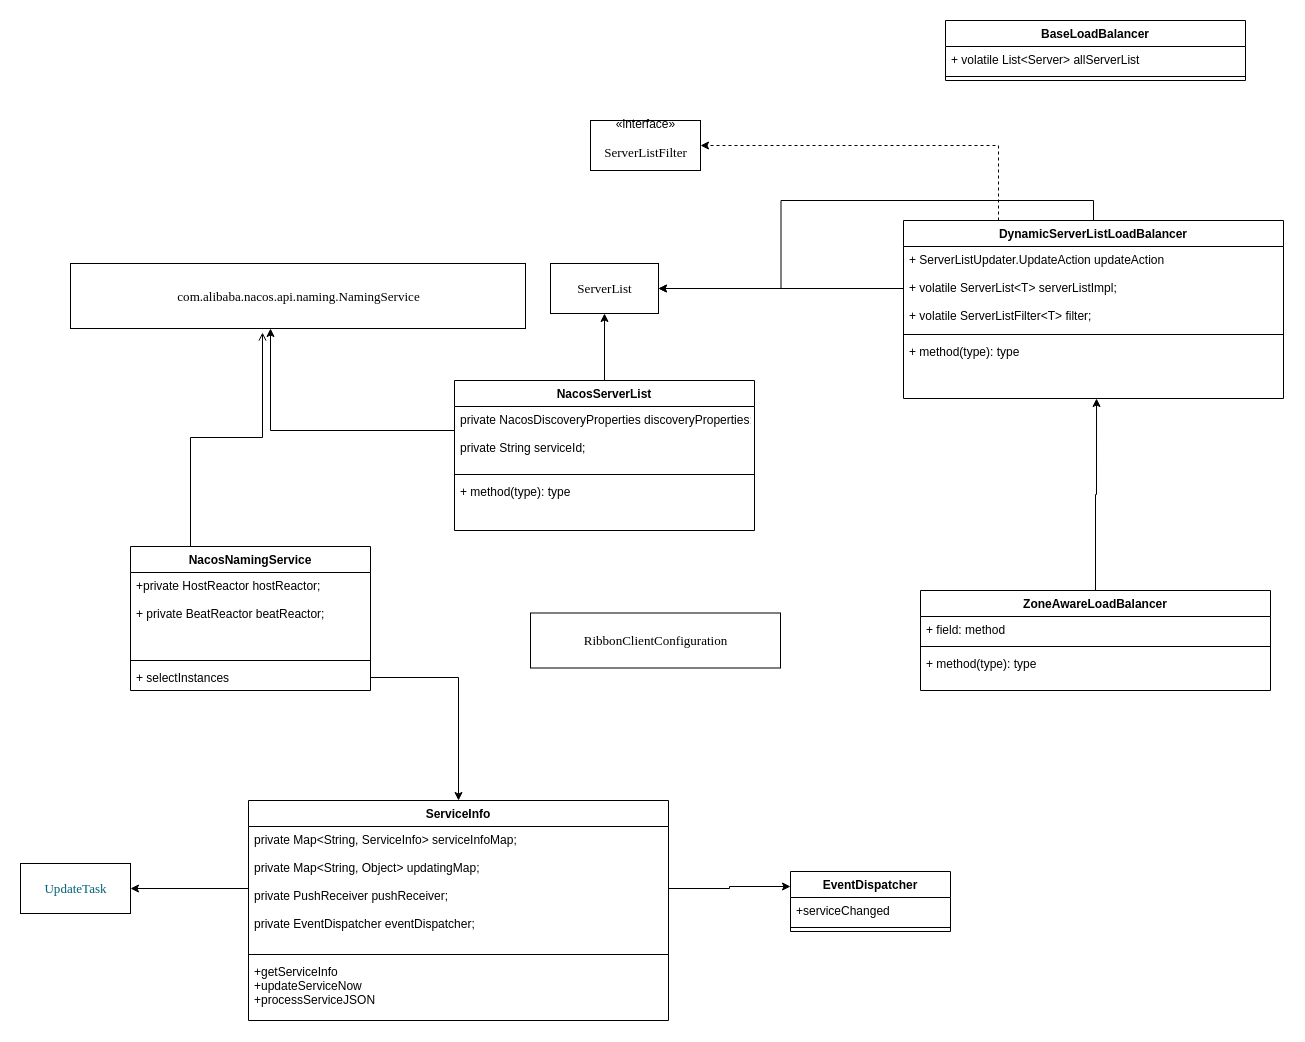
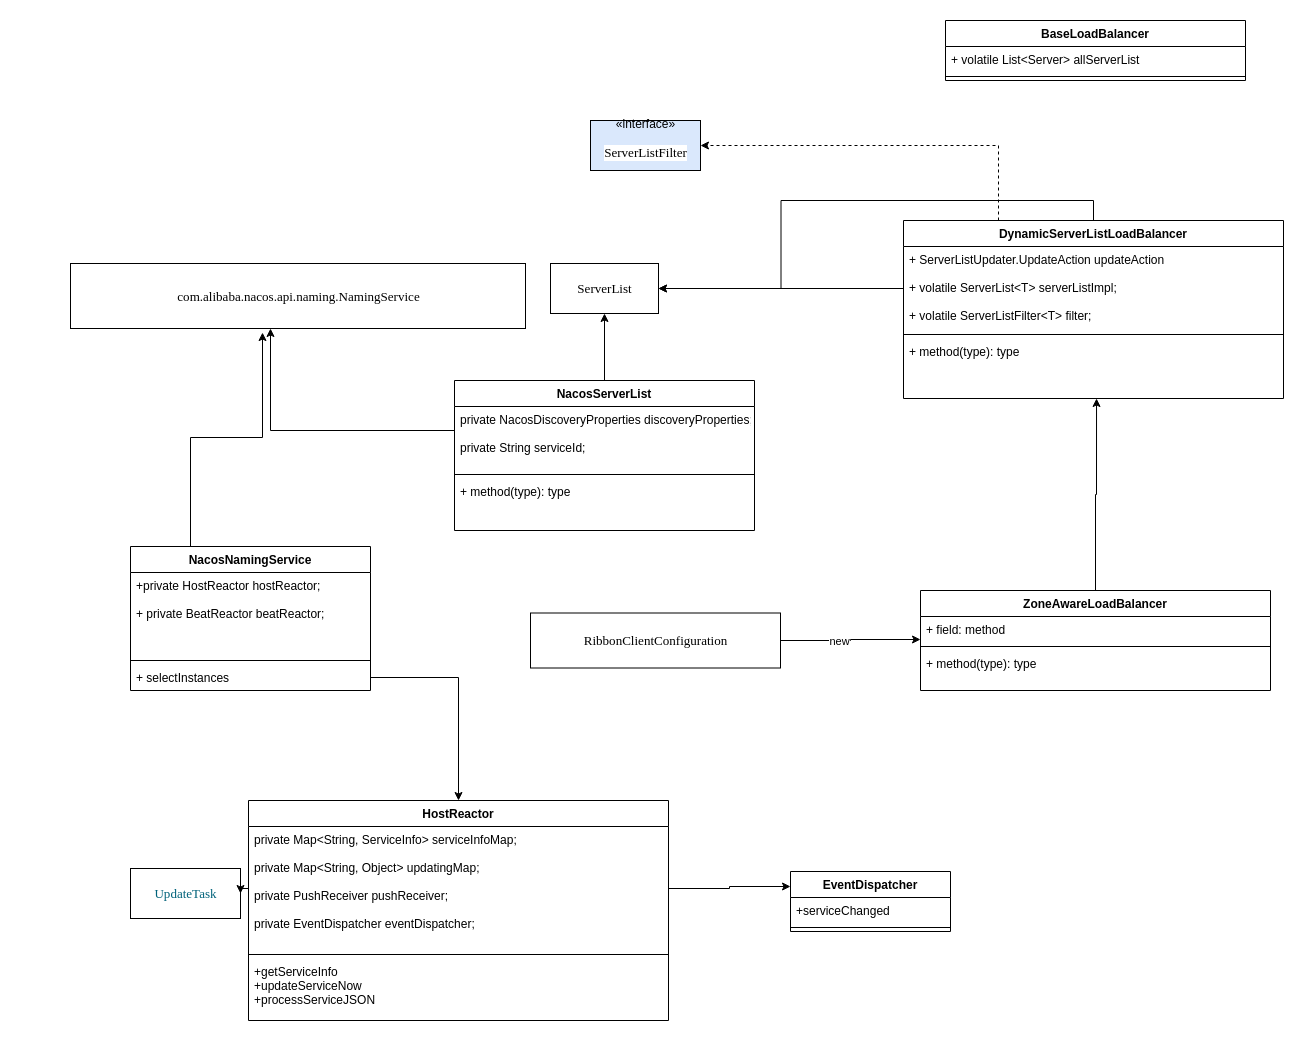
- <mxCell id="25" value="«interface»&lt;br&gt;&lt;pre style=&quot;background-color: #ffffff ; color: #080808 ; font-family: &amp;#34;jetbrains mono&amp;#34; ; font-size: 9.8pt&quot;&gt;&lt;span style=&quot;color: #000000&quot;&gt;ServerListFilter&lt;/span&gt;&lt;/pre&gt;" style="html=1;" vertex="1" parent="1"><mxGeometry x="590" y="120" width="110" height="50" as="geometry" /></mxCell>
+ <mxCell id="25" value="«interface»&lt;br&gt;&lt;pre style=&quot;background-color: #ffffff ; color: #080808 ; font-family: &amp;#34;jetbrains mono&amp;#34; ; font-size: 9.8pt&quot;&gt;&lt;span style=&quot;color: #000000&quot;&gt;ServerListFilter&lt;/span&gt;&lt;/pre&gt;" style="html=1;fillColor=#dae8fc;" vertex="1" parent="1"><mxGeometry x="590" y="120" width="110" height="50" as="geometry" /></mxCell>
- <mxCell id="29" style="edgeStyle=orthogonalEdgeStyle;rounded=0;orthogonalLoop=1;jettySize=auto;html=1;exitX=0.25;exitY=0;exitDx=0;exitDy=0;entryX=0.422;entryY=1.062;entryDx=0;entryDy=0;entryPerimeter=0;endArrow=open;" edge="1" parent="1" source="30" target="23"><mxGeometry relative="1" as="geometry" /></mxCell>
+ <mxCell id="29" style="edgeStyle=orthogonalEdgeStyle;rounded=0;orthogonalLoop=1;jettySize=auto;html=1;exitX=0.25;exitY=0;exitDx=0;exitDy=0;entryX=0.422;entryY=1.062;entryDx=0;entryDy=0;entryPerimeter=0;" edge="1" parent="1" source="30" target="23"><mxGeometry relative="1" as="geometry" /></mxCell>
+ <mxCell id="9" style="edgeStyle=orthogonalEdgeStyle;rounded=0;orthogonalLoop=1;jettySize=auto;html=1;exitX=1;exitY=0.5;exitDx=0;exitDy=0;entryX=0;entryY=0.885;entryDx=0;entryDy=0;entryPerimeter=0;" edge="1" parent="1" source="11" target="15"><mxGeometry relative="1" as="geometry" /></mxCell>
+ <mxCell id="10" value="new" style="edgeLabel;html=1;align=center;verticalAlign=middle;resizable=0;points=[];" vertex="1" connectable="0" parent="9"><mxGeometry x="-0.18" relative="1" as="geometry"><mxPoint as="offset" /></mxGeometry></mxCell>
- <mxCell id="35" value="ServiceInfo" style="swimlane;fontStyle=1;align=center;verticalAlign=top;childLayout=stackLayout;horizontal=1;startSize=26;horizontalStack=0;resizeParent=1;resizeParentMax=0;resizeLast=0;collapsible=1;marginBottom=0;" vertex="1" parent="1"><mxGeometry x="248" y="800" width="420" height="220" as="geometry" /></mxCell>
+ <mxCell id="35" value="HostReactor" style="swimlane;fontStyle=1;align=center;verticalAlign=top;childLayout=stackLayout;horizontal=1;startSize=26;horizontalStack=0;resizeParent=1;resizeParentMax=0;resizeLast=0;collapsible=1;marginBottom=0;" vertex="1" parent="1"><mxGeometry x="248" y="800" width="420" height="220" as="geometry" /></mxCell>
- <mxCell id="40" value="&lt;pre style=&quot;background-color: #ffffff ; color: #080808 ; font-family: &amp;#34;jetbrains mono&amp;#34; ; font-size: 9.8pt&quot;&gt;&lt;span style=&quot;color: #00627a&quot;&gt;UpdateTask&lt;/span&gt;&lt;/pre&gt;" style="html=1;" vertex="1" parent="1"><mxGeometry x="20" y="863" width="110" height="50" as="geometry" /></mxCell>
+ <mxCell id="40" value="&lt;pre style=&quot;background-color: #ffffff ; color: #080808 ; font-family: &amp;#34;jetbrains mono&amp;#34; ; font-size: 9.8pt&quot;&gt;&lt;span style=&quot;color: #00627a&quot;&gt;UpdateTask&lt;/span&gt;&lt;/pre&gt;" style="html=1;" vertex="1" parent="1"><mxGeometry x="130" y="868" width="110" height="50" as="geometry" /></mxCell>
